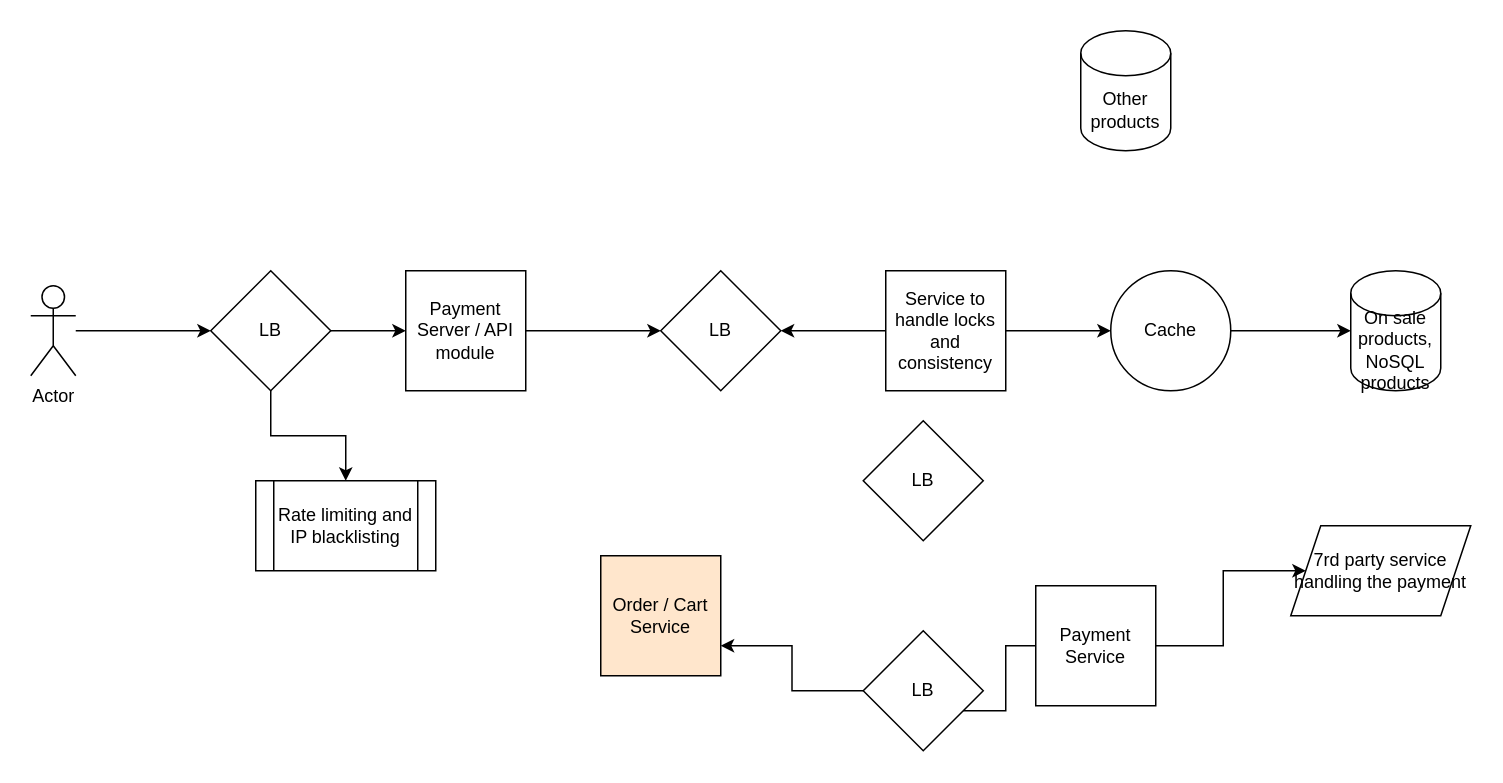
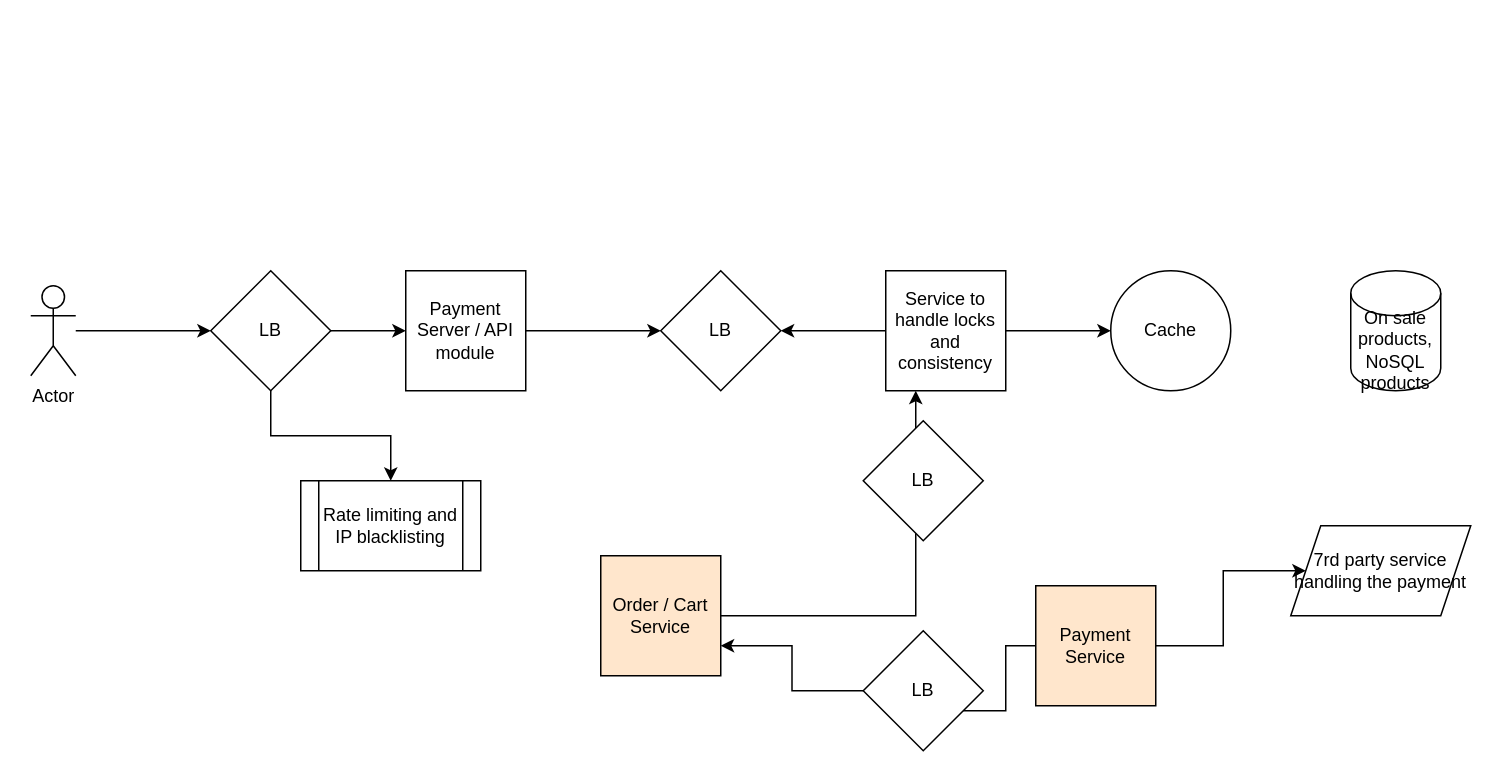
- <mxCell id="26" value="Other products" style="shape=cylinder3;whiteSpace=wrap;html=1;boundedLbl=1;backgroundOutline=1;size=15;" vertex="1" parent="1"><mxGeometry x="720" y="20" width="60" height="80" as="geometry" /></mxCell>
- <mxCell id="7" style="edgeStyle=orthogonalEdgeStyle;rounded=0;orthogonalLoop=1;jettySize=auto;html=1;entryX=0;entryY=0.5;entryDx=0;entryDy=0;entryPerimeter=0;" edge="1" parent="1" source="8" target="2"><mxGeometry relative="1" as="geometry" /></mxCell>
- <mxCell id="20" value="Rate limiting and IP blacklisting&lt;br&gt;" style="shape=process;whiteSpace=wrap;html=1;backgroundOutline=1;" vertex="1" parent="1"><mxGeometry x="170" y="320" width="120" height="60" as="geometry" /></mxCell>
+ <mxCell id="20" value="Rate limiting and IP blacklisting&lt;br&gt;" style="shape=process;whiteSpace=wrap;html=1;backgroundOutline=1;" vertex="1" parent="1"><mxGeometry x="200" y="320" width="120" height="60" as="geometry" /></mxCell>
+ <mxCell id="21" style="edgeStyle=orthogonalEdgeStyle;rounded=0;orthogonalLoop=1;jettySize=auto;html=1;entryX=0.25;entryY=1;entryDx=0;entryDy=0;" edge="1" parent="1" source="22" target="5"><mxGeometry relative="1" as="geometry" /></mxCell>
- <mxCell id="11" value="Payment Service" style="whiteSpace=wrap;html=1;aspect=fixed;" vertex="1" parent="1"><mxGeometry x="690" y="390" width="80" height="80" as="geometry" /></mxCell>
+ <mxCell id="11" value="Payment Service" style="whiteSpace=wrap;html=1;aspect=fixed;fillColor=#ffe6cc;" vertex="1" parent="1"><mxGeometry x="690" y="390" width="80" height="80" as="geometry" /></mxCell>
